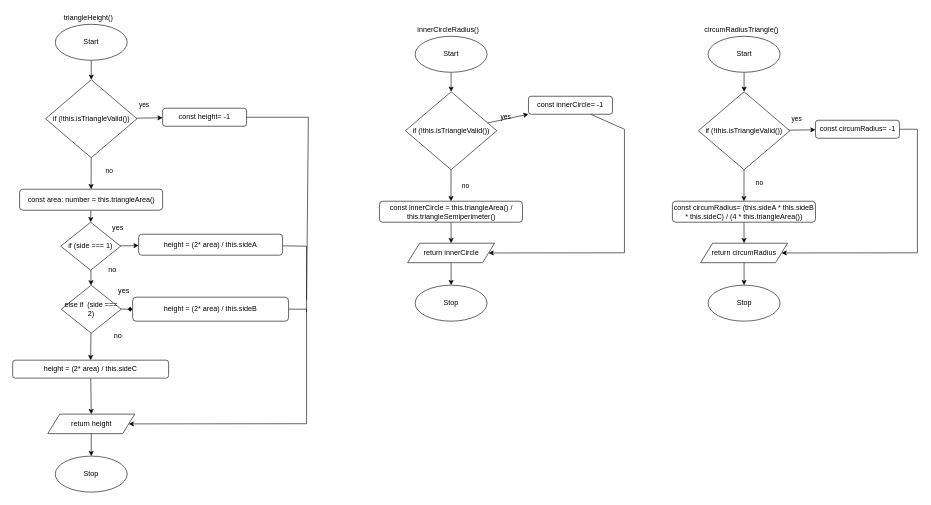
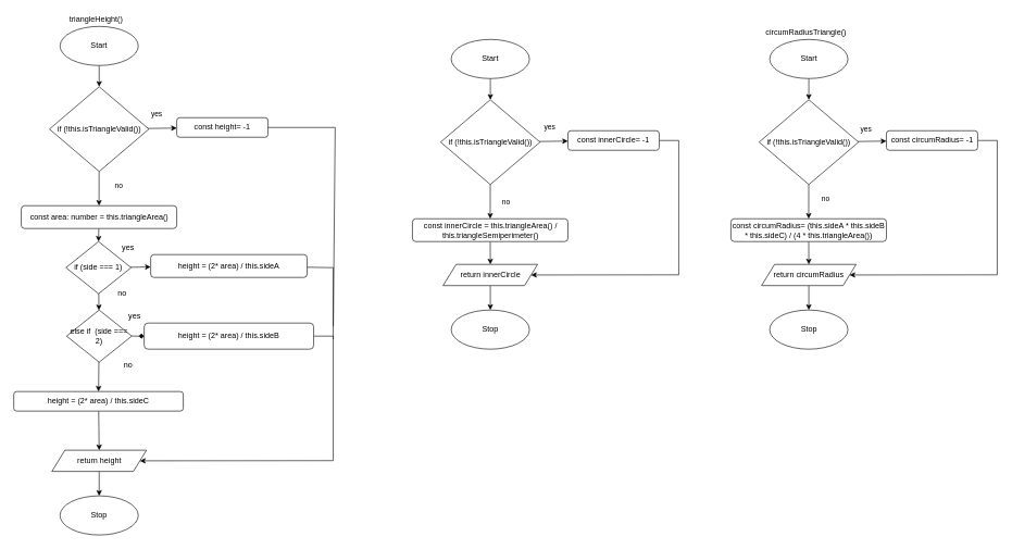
- <mxCell id="32" value="innerCircleRadius()" style="text;html=1;align=center;verticalAlign=middle;resizable=0;points=[];autosize=1;strokeColor=none;fillColor=none;" parent="1" vertex="1"><mxGeometry x="686" y="40" width="120" height="20" as="geometry" /></mxCell>
- <mxCell id="46" value="const innerCircle= -1" style="rounded=1;whiteSpace=wrap;html=1;" parent="1" vertex="1"><mxGeometry x="880" y="160" width="140" height="30" as="geometry" /></mxCell>
+ <mxCell id="46" value="const innerCircle= -1" style="rounded=1;whiteSpace=wrap;html=1;" parent="1" vertex="1"><mxGeometry x="870" y="200" width="140" height="30" as="geometry" /></mxCell>
